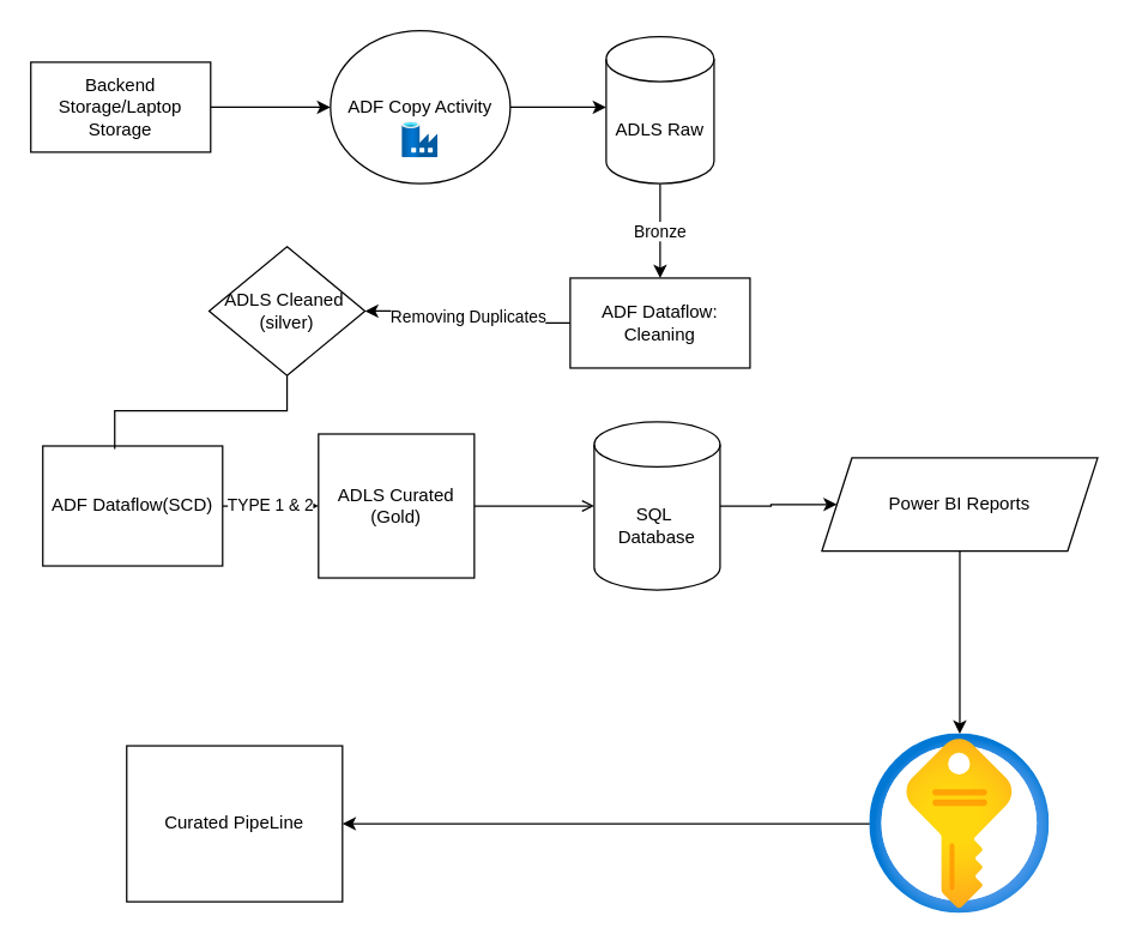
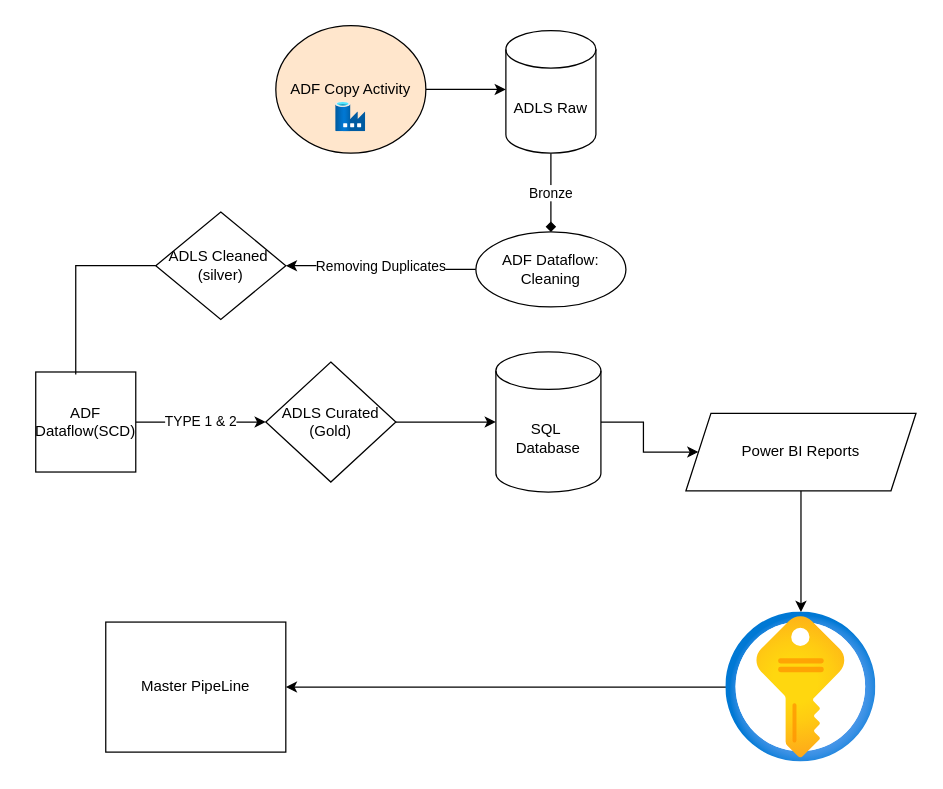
- <mxCell id="3" value="Backend Storage/Laptop Storage" style="rounded=0;whiteSpace=wrap;html=1;" vertex="1" parent="1"><mxGeometry x="20" y="41" width="120" height="60" as="geometry" /></mxCell>
- <mxCell id="2" value="" style="edgeStyle=orthogonalEdgeStyle;rounded=0;orthogonalLoop=1;jettySize=auto;html=1;" edge="1" parent="1" source="3" target="5"><mxGeometry relative="1" as="geometry" /></mxCell>
- <mxCell id="5" value="ADF Copy Activity" style="ellipse;whiteSpace=wrap;html=1;" vertex="1" parent="1"><mxGeometry x="220" y="20" width="120" height="102" as="geometry" /></mxCell>
+ <mxCell id="5" value="ADF Copy Activity" style="ellipse;whiteSpace=wrap;html=1;fillColor=#ffe6cc;" vertex="1" parent="1"><mxGeometry x="220" y="20" width="120" height="102" as="geometry" /></mxCell>
- <mxCell id="7" value="Bronze" style="edgeStyle=orthogonalEdgeStyle;rounded=0;orthogonalLoop=1;jettySize=auto;html=1;" edge="1" parent="1" source="8" target="10"><mxGeometry relative="1" as="geometry" /></mxCell>
+ <mxCell id="7" value="Bronze" style="edgeStyle=orthogonalEdgeStyle;rounded=0;orthogonalLoop=1;jettySize=auto;html=1;endArrow=diamond;" edge="1" parent="1" source="8" target="10"><mxGeometry relative="1" as="geometry" /></mxCell>
- <mxCell id="11" value="ADLS Cleaned&amp;nbsp;&lt;br&gt;(silver)" style="rhombus;whiteSpace=wrap;html=1;" vertex="1" parent="1"><mxGeometry x="139" y="164" width="104" height="86" as="geometry" /></mxCell>
+ <mxCell id="11" value="ADLS Cleaned&amp;nbsp;&lt;br&gt;(silver)" style="rhombus;whiteSpace=wrap;html=1;" vertex="1" parent="1"><mxGeometry x="124" y="169" width="104" height="86" as="geometry" /></mxCell>
- <mxCell id="10" value="ADF Dataflow: Cleaning" style="whiteSpace=wrap;html=1;" vertex="1" parent="1"><mxGeometry x="380" y="185" width="120" height="60" as="geometry" /></mxCell>
+ <mxCell id="10" value="ADF Dataflow: Cleaning" style="ellipse;whiteSpace=wrap;html=1;" vertex="1" parent="1"><mxGeometry x="380" y="185" width="120" height="60" as="geometry" /></mxCell>
- <mxCell id="19" value="Power BI Reports" style="shape=parallelogram;perimeter=parallelogramPerimeter;whiteSpace=wrap;html=1;fixedSize=1;" vertex="1" parent="1"><mxGeometry x="548" y="305" width="184" height="62" as="geometry" /></mxCell>
+ <mxCell id="19" value="Power BI Reports" style="shape=parallelogram;perimeter=parallelogramPerimeter;whiteSpace=wrap;html=1;fixedSize=1;" vertex="1" parent="1"><mxGeometry x="548" y="330" width="184" height="62" as="geometry" /></mxCell>
- <mxCell id="13" value="ADF Dataflow(SCD)" style="whiteSpace=wrap;html=1;aspect=fixed;" vertex="1" parent="1"><mxGeometry x="28" y="297" width="120" height="80" as="geometry" /></mxCell>
+ <mxCell id="13" value="ADF Dataflow(SCD)" style="whiteSpace=wrap;html=1;aspect=fixed;" vertex="1" parent="1"><mxGeometry x="28" y="297" width="80" height="80" as="geometry" /></mxCell>
- <mxCell id="15" value="ADLS Curated&lt;br&gt;(Gold)" style="whiteSpace=wrap;html=1;rounded=0;" vertex="1" parent="1"><mxGeometry x="212" y="289" width="104" height="96" as="geometry" /></mxCell>
+ <mxCell id="15" value="ADLS Curated&lt;br&gt;(Gold)" style="rhombus;whiteSpace=wrap;html=1;" vertex="1" parent="1"><mxGeometry x="212" y="289" width="104" height="96" as="geometry" /></mxCell>
- <mxCell id="14" value="" style="edgeStyle=orthogonalEdgeStyle;rounded=0;orthogonalLoop=1;jettySize=auto;html=1;endArrow=open;" edge="1" parent="1" source="15" target="17"><mxGeometry relative="1" as="geometry" /></mxCell>
+ <mxCell id="14" value="" style="edgeStyle=orthogonalEdgeStyle;rounded=0;orthogonalLoop=1;jettySize=auto;html=1;" edge="1" parent="1" source="15" target="17"><mxGeometry relative="1" as="geometry" /></mxCell>
- <mxCell id="22" value="Curated PipeLine" style="rounded=0;whiteSpace=wrap;html=1;" vertex="1" parent="1"><mxGeometry x="84" y="497" width="144" height="104" as="geometry" /></mxCell>
+ <mxCell id="22" value="Master PipeLine" style="rounded=0;whiteSpace=wrap;html=1;" vertex="1" parent="1"><mxGeometry x="84" y="497" width="144" height="104" as="geometry" /></mxCell>
